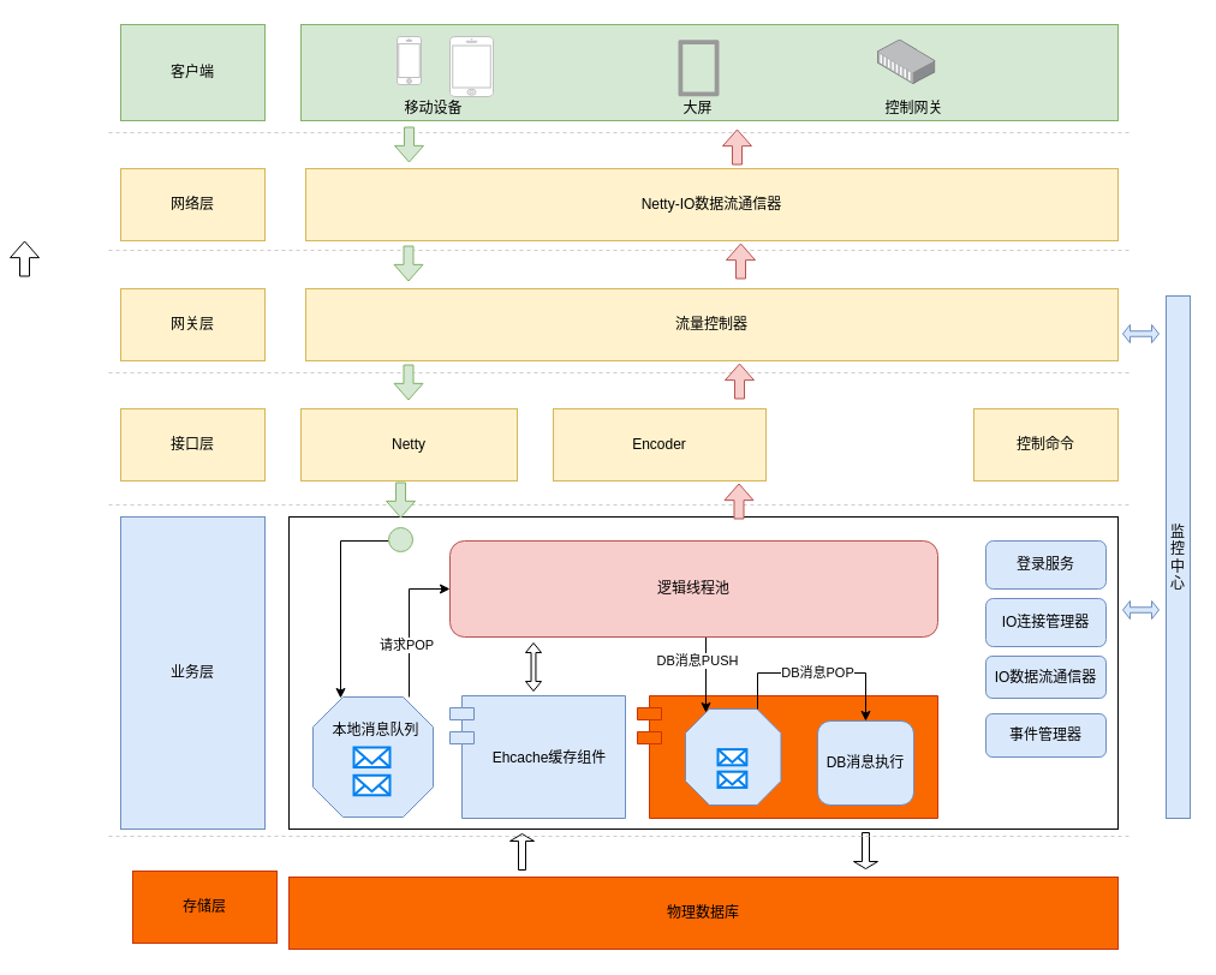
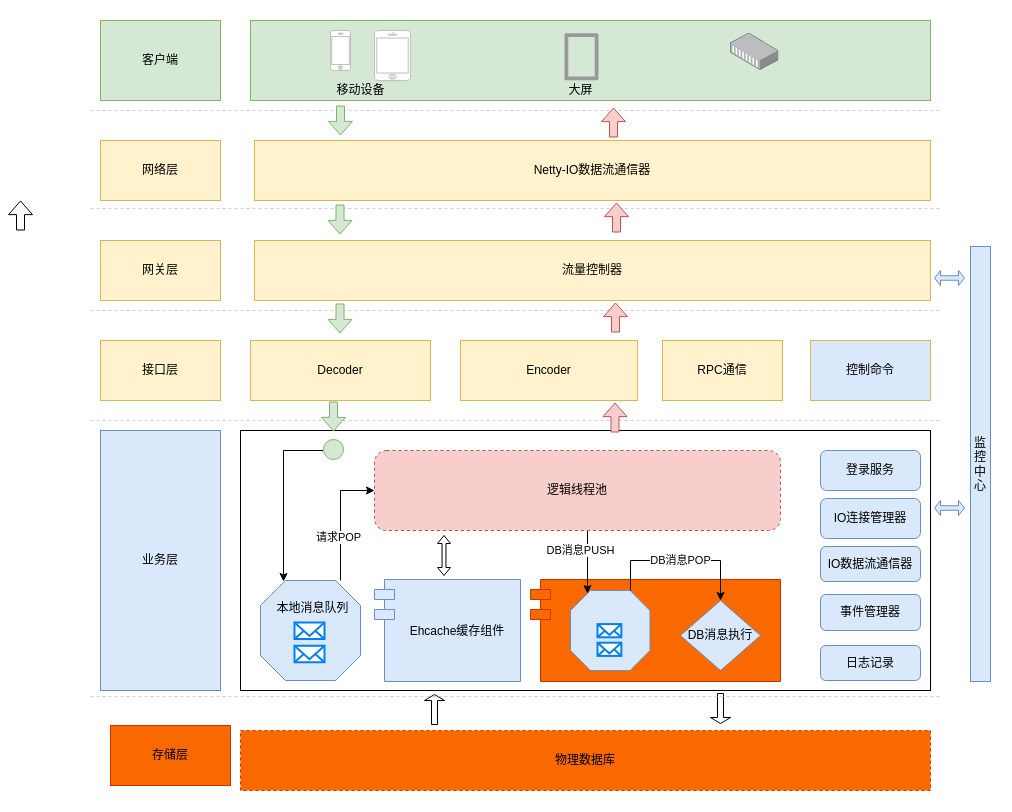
- <mxCell id="56" value="控制网关" style="text;html=1;align=center;verticalAlign=middle;resizable=0;points=[];autosize=1;strokeColor=none;fillColor=none;fontColor=#000000;" vertex="1" parent="1"><mxGeometry x="730" y="79.7" width="60" height="20" as="geometry" /></mxCell>
- <mxCell id="11" value="Netty" style="rounded=0;whiteSpace=wrap;html=1;fillColor=#fff2cc;strokeColor=#d6b656;" vertex="1" parent="1"><mxGeometry x="250" y="340" width="180" height="60" as="geometry" /></mxCell>
+ <mxCell id="11" value="Decoder" style="rounded=0;whiteSpace=wrap;html=1;fillColor=#fff2cc;strokeColor=#d6b656;" vertex="1" parent="1"><mxGeometry x="250" y="340" width="180" height="60" as="geometry" /></mxCell>
+ <mxCell id="13" value="RPC通信" style="rounded=0;whiteSpace=wrap;html=1;fillColor=#fff2cc;strokeColor=#d6b656;" vertex="1" parent="1"><mxGeometry x="662" y="340" width="120" height="60" as="geometry" /></mxCell>
- <mxCell id="17" value="控制命令" style="rounded=0;whiteSpace=wrap;html=1;fillColor=#fff2cc;strokeColor=#d6b656;" vertex="1" parent="1"><mxGeometry x="810" y="340" width="120" height="60" as="geometry" /></mxCell>
+ <mxCell id="17" value="控制命令" style="rounded=0;whiteSpace=wrap;html=1;fillColor=#dae8fc;strokeColor=#d6b656;" vertex="1" parent="1"><mxGeometry x="810" y="340" width="120" height="60" as="geometry" /></mxCell>
- <mxCell id="19" value="逻辑线程池" style="rounded=1;whiteSpace=wrap;html=1;fillColor=#f8cecc;strokeColor=#b85450;" vertex="1" parent="1"><mxGeometry x="374" y="450" width="406" height="80" as="geometry" /></mxCell>
+ <mxCell id="19" value="逻辑线程池" style="rounded=1;whiteSpace=wrap;html=1;fillColor=#f8cecc;strokeColor=#b85450;dashed=1;" vertex="1" parent="1"><mxGeometry x="374" y="450" width="406" height="80" as="geometry" /></mxCell>
- <mxCell id="35" value="DB消息执行" style="rounded=1;whiteSpace=wrap;html=1;fillColor=#dae8fc;strokeColor=#6c8ebf;" vertex="1" parent="1"><mxGeometry x="680" y="600" width="80" height="70" as="geometry" /></mxCell>
+ <mxCell id="35" value="DB消息执行" style="rhombus;whiteSpace=wrap;html=1;fillColor=#dae8fc;strokeColor=#6c8ebf;" vertex="1" parent="1"><mxGeometry x="680" y="600" width="80" height="70" as="geometry" /></mxCell>
+ <mxCell id="24" value="日志记录" style="rounded=1;whiteSpace=wrap;html=1;fillColor=#dae8fc;strokeColor=#6c8ebf;" vertex="1" parent="1"><mxGeometry x="820" y="645" width="100" height="35" as="geometry" /></mxCell>
- <mxCell id="16" value="物理数据库" style="rounded=0;whiteSpace=wrap;html=1;fillColor=#fa6800;fontColor=#000000;strokeColor=#C73500;" vertex="1" parent="1"><mxGeometry x="240" y="730" width="690" height="60" as="geometry" /></mxCell>
+ <mxCell id="16" value="物理数据库" style="rounded=0;whiteSpace=wrap;html=1;fillColor=#fa6800;fontColor=#000000;strokeColor=#C73500;dashed=1;" vertex="1" parent="1"><mxGeometry x="240" y="730" width="690" height="60" as="geometry" /></mxCell>
